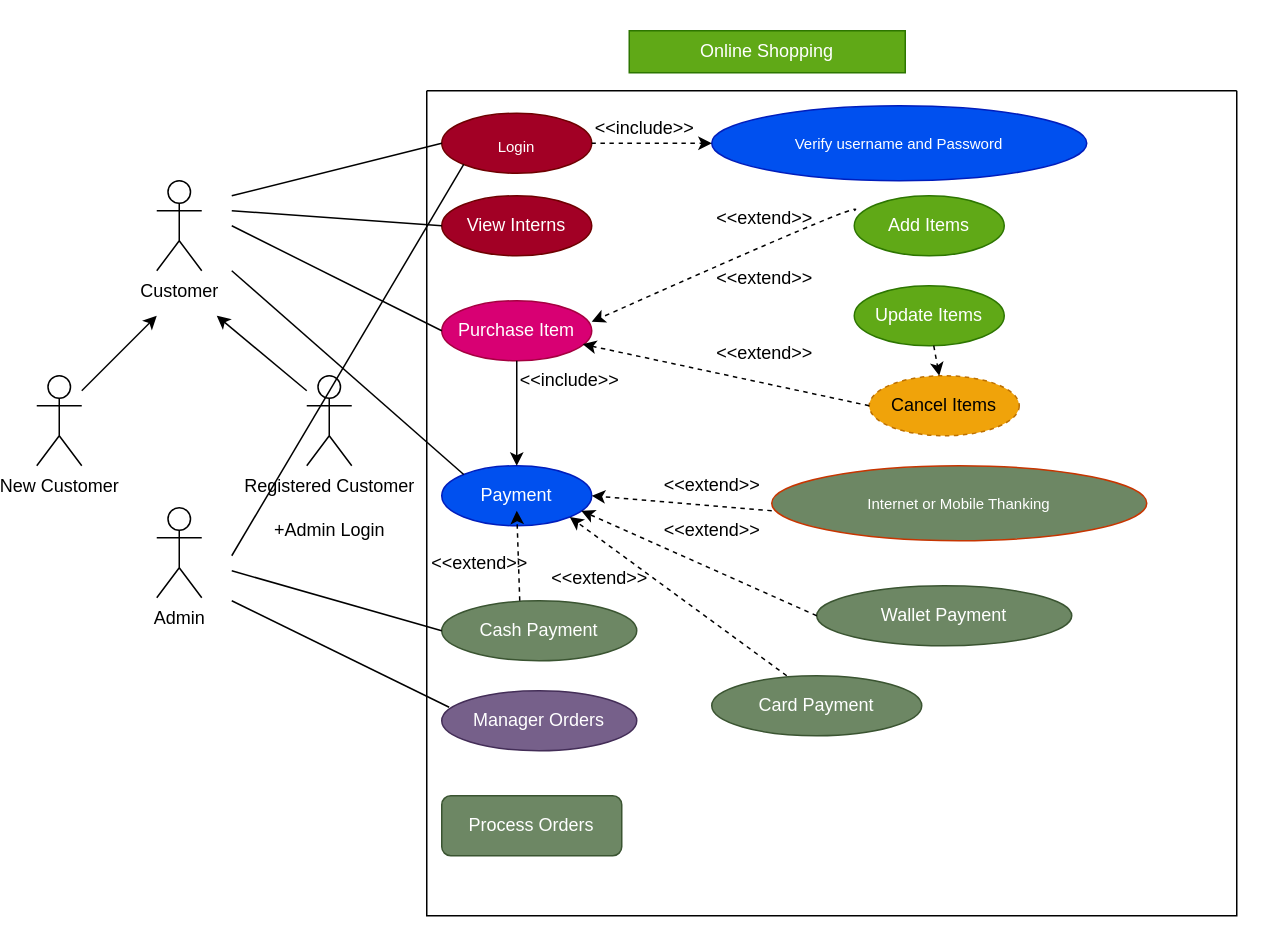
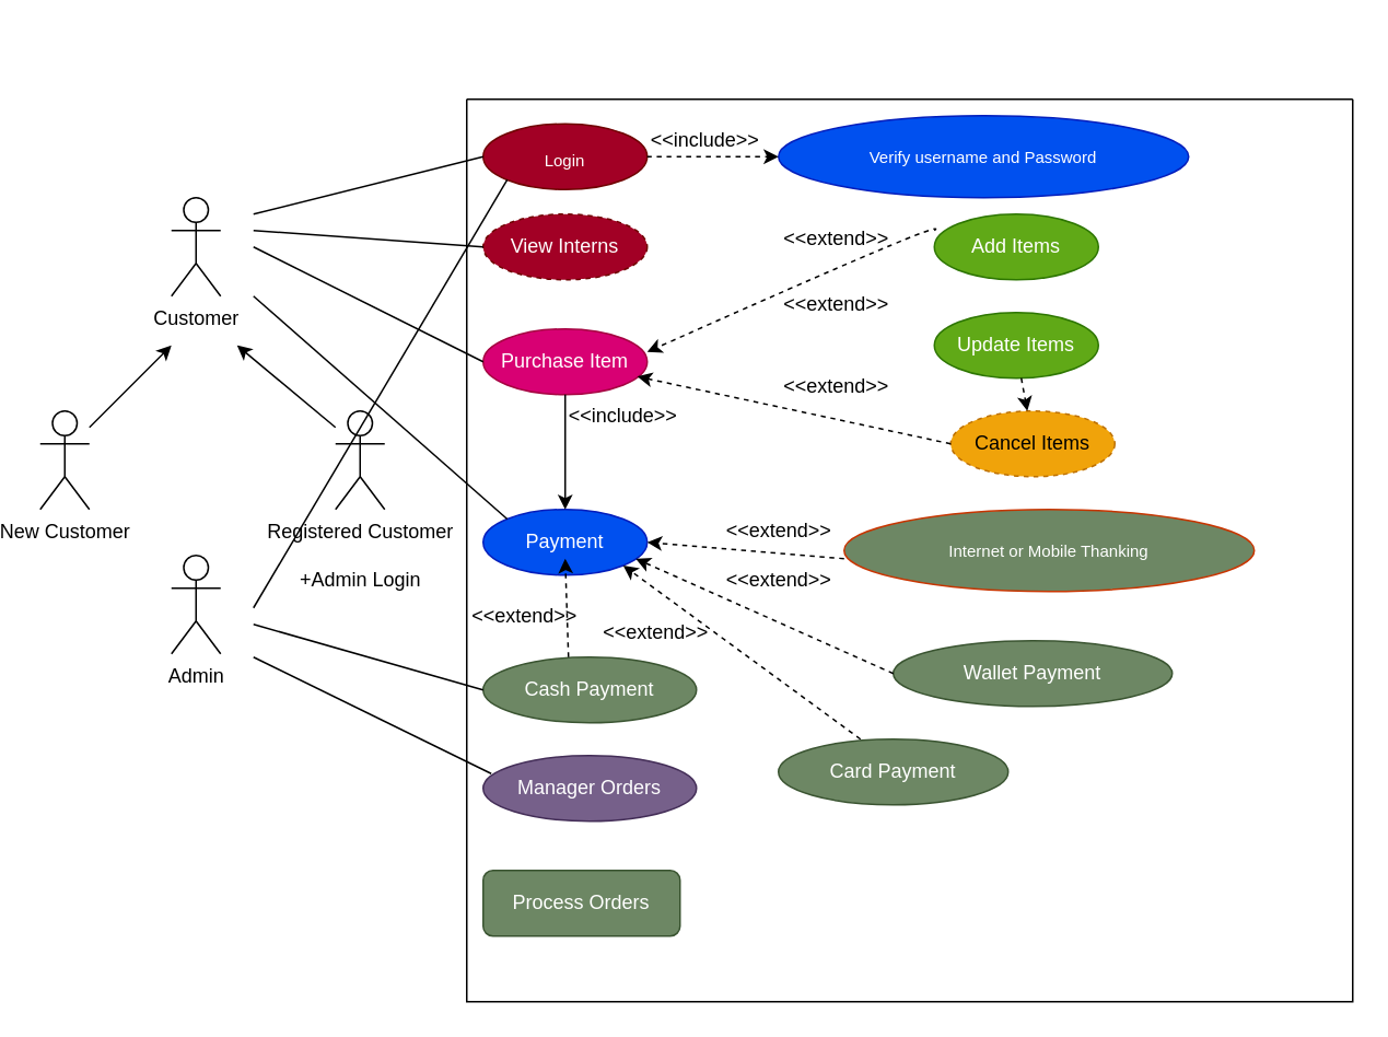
- <mxCell id="2" value="Online Shopping" style="rounded=0;whiteSpace=wrap;html=1;fillColor=#60a917;fontColor=#ffffff;strokeColor=#2D7600;" vertex="1" parent="1"><mxGeometry x="415" y="20" width="184" height="28" as="geometry" /></mxCell>
- <mxCell id="11" value="View Interns" style="ellipse;whiteSpace=wrap;html=1;fillColor=#a20025;fontColor=#ffffff;strokeColor=#6F0000;" vertex="1" parent="8"><mxGeometry x="10" y="70" width="100" height="40" as="geometry" /></mxCell>
+ <mxCell id="11" value="View Interns" style="ellipse;whiteSpace=wrap;html=1;fillColor=#a20025;fontColor=#ffffff;strokeColor=#6F0000;dashed=1;" vertex="1" parent="8"><mxGeometry x="10" y="70" width="100" height="40" as="geometry" /></mxCell>
